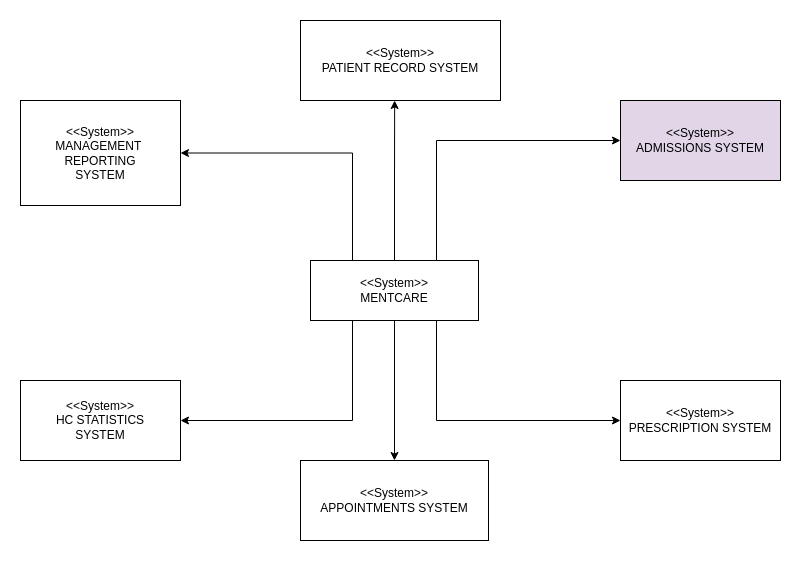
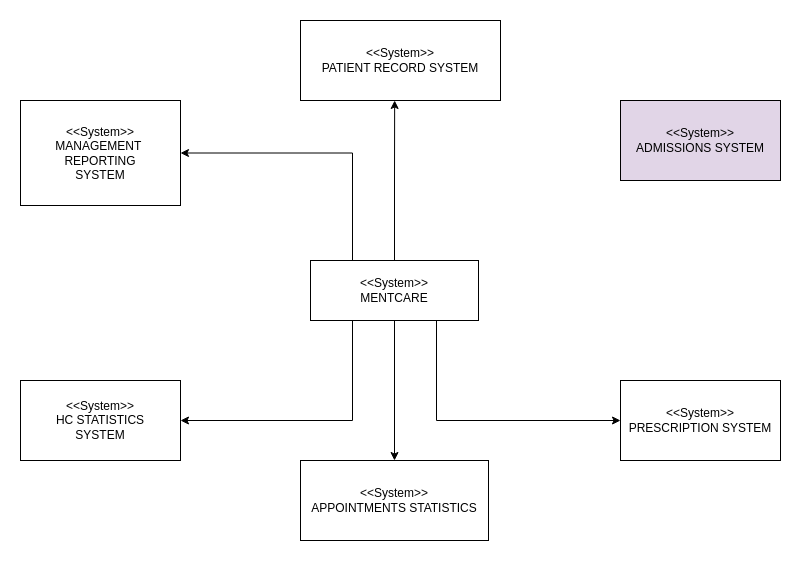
- <mxCell id="6" style="edgeStyle=orthogonalEdgeStyle;rounded=0;orthogonalLoop=1;jettySize=auto;html=1;exitX=0.75;exitY=0;exitDx=0;exitDy=0;entryX=0;entryY=0.5;entryDx=0;entryDy=0;" edge="1" parent="1" source="8" target="13"><mxGeometry relative="1" as="geometry"><mxPoint x="440" y="140" as="targetPoint" /></mxGeometry></mxCell>
- <mxCell id="9" value="&amp;lt;&amp;lt;System&amp;gt;&amp;gt;&lt;br&gt;APPOINTMENTS SYSTEM" style="rounded=0;whiteSpace=wrap;html=1;" vertex="1" parent="1"><mxGeometry x="300" y="460" width="188" height="80" as="geometry" /></mxCell>
+ <mxCell id="9" value="&amp;lt;&amp;lt;System&amp;gt;&amp;gt;&lt;br&gt;APPOINTMENTS STATISTICS" style="rounded=0;whiteSpace=wrap;html=1;" vertex="1" parent="1"><mxGeometry x="300" y="460" width="188" height="80" as="geometry" /></mxCell>
